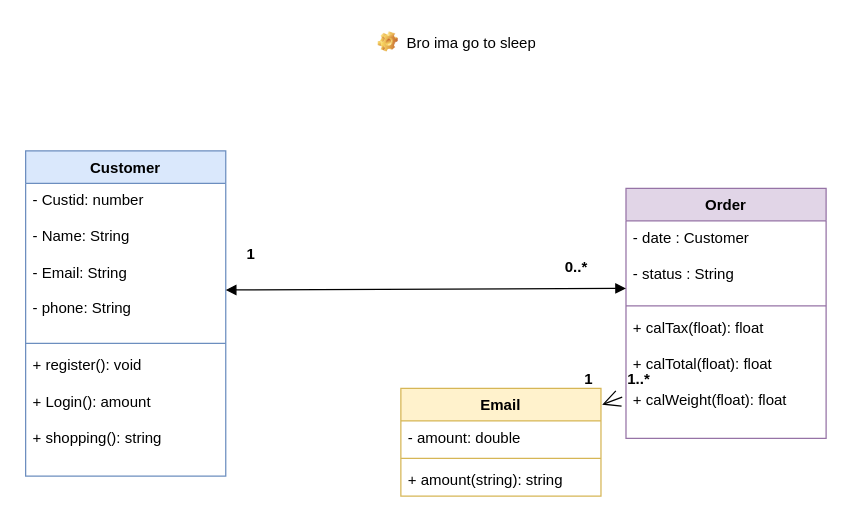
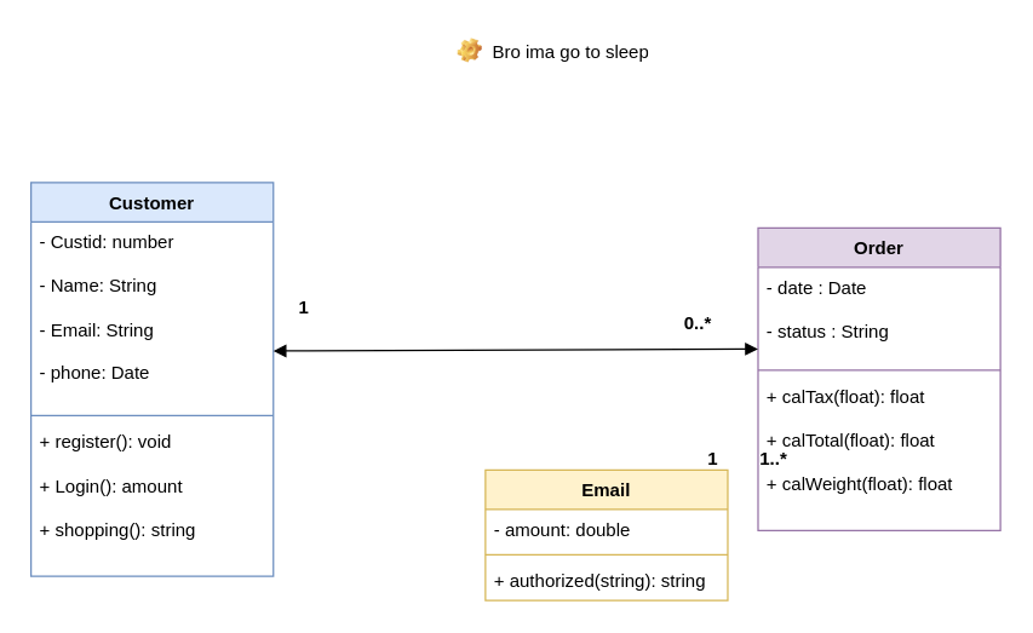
- <mxCell id="7" value="- Custid: number&lt;br&gt;&lt;br&gt;&lt;div&gt;- Name: String&lt;br&gt;&lt;br&gt;- Email: String&lt;br&gt;&lt;br&gt;- phone: String&lt;/div&gt;" style="text;strokeColor=none;fillColor=none;align=left;verticalAlign=top;spacingLeft=4;spacingRight=4;overflow=hidden;rotatable=0;points=[[0,0.5],[1,0.5]];portConstraint=eastwest;whiteSpace=wrap;html=1;" parent="6" vertex="1"><mxGeometry y="26" width="160" height="124" as="geometry" /></mxCell>
+ <mxCell id="7" value="- Custid: number&lt;br&gt;&lt;br&gt;&lt;div&gt;- Name: String&lt;br&gt;&lt;br&gt;- Email: String&lt;br&gt;&lt;br&gt;- phone: Date&lt;/div&gt;" style="text;strokeColor=none;fillColor=none;align=left;verticalAlign=top;spacingLeft=4;spacingRight=4;overflow=hidden;rotatable=0;points=[[0,0.5],[1,0.5]];portConstraint=eastwest;whiteSpace=wrap;html=1;" parent="6" vertex="1"><mxGeometry y="26" width="160" height="124" as="geometry" /></mxCell>
- <mxCell id="3" value="- date : Customer&lt;br&gt;&lt;br&gt;&lt;div&gt;- status : String&lt;/div&gt;" style="text;strokeColor=none;fillColor=none;align=left;verticalAlign=top;spacingLeft=4;spacingRight=4;overflow=hidden;rotatable=0;points=[[0,0.5],[1,0.5]];portConstraint=eastwest;whiteSpace=wrap;html=1;" parent="2" vertex="1"><mxGeometry y="26" width="160" height="64" as="geometry" /></mxCell>
+ <mxCell id="3" value="- date : Date&lt;br&gt;&lt;br&gt;&lt;div&gt;- status : String&lt;/div&gt;" style="text;strokeColor=none;fillColor=none;align=left;verticalAlign=top;spacingLeft=4;spacingRight=4;overflow=hidden;rotatable=0;points=[[0,0.5],[1,0.5]];portConstraint=eastwest;whiteSpace=wrap;html=1;" parent="2" vertex="1"><mxGeometry y="26" width="160" height="64" as="geometry" /></mxCell>
- <mxCell id="17" value="" style="endArrow=open;endFill=1;endSize=12;html=1;rounded=0;exitX=-0.019;exitY=0.676;exitDx=0;exitDy=0;exitPerimeter=0;entryX=1.006;entryY=0.151;entryDx=0;entryDy=0;entryPerimeter=0;" parent="1" source="5" target="13" edge="1"><mxGeometry width="160" relative="1" as="geometry"><mxPoint x="510" y="410" as="sourcePoint" /><mxPoint x="670" y="410" as="targetPoint" /></mxGeometry></mxCell>
- <mxCell id="16" value="+ amount(string): string" style="text;strokeColor=none;fillColor=none;align=left;verticalAlign=top;spacingLeft=4;spacingRight=4;overflow=hidden;rotatable=0;points=[[0,0.5],[1,0.5]];portConstraint=eastwest;whiteSpace=wrap;html=1;" parent="13" vertex="1"><mxGeometry y="60" width="160" height="26" as="geometry" /></mxCell>
+ <mxCell id="16" value="+ authorized(string): string" style="text;strokeColor=none;fillColor=none;align=left;verticalAlign=top;spacingLeft=4;spacingRight=4;overflow=hidden;rotatable=0;points=[[0,0.5],[1,0.5]];portConstraint=eastwest;whiteSpace=wrap;html=1;" parent="13" vertex="1"><mxGeometry y="60" width="160" height="26" as="geometry" /></mxCell>
